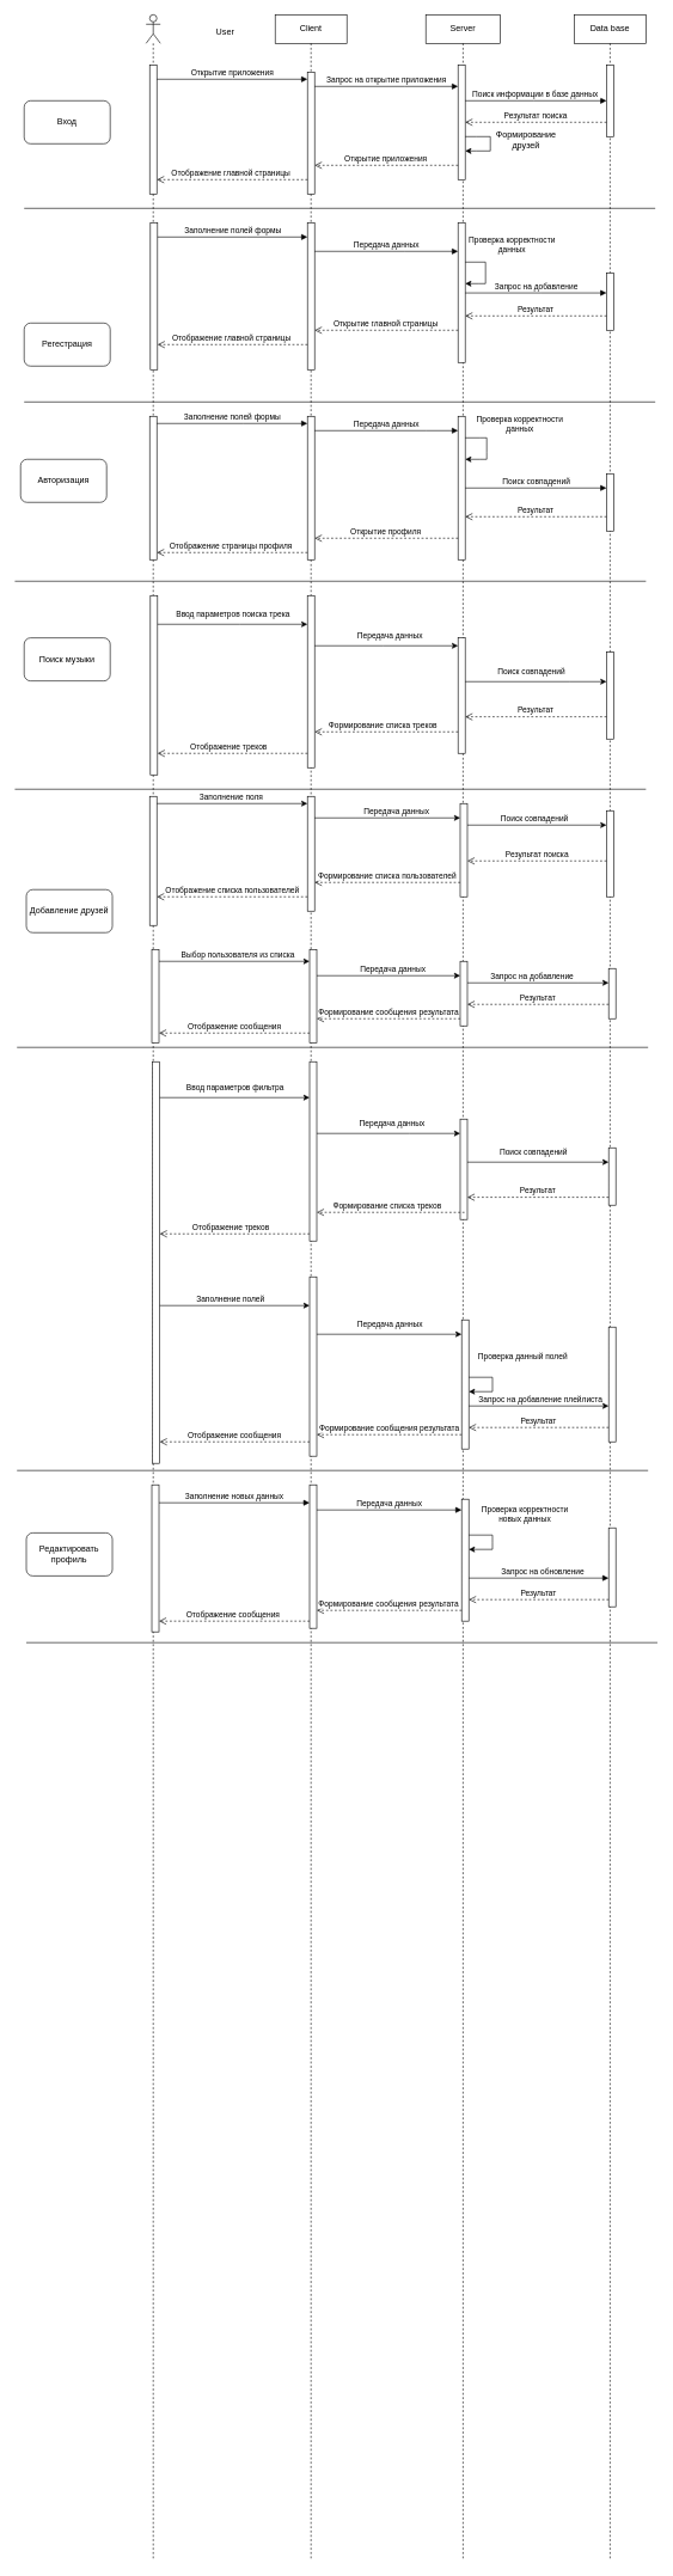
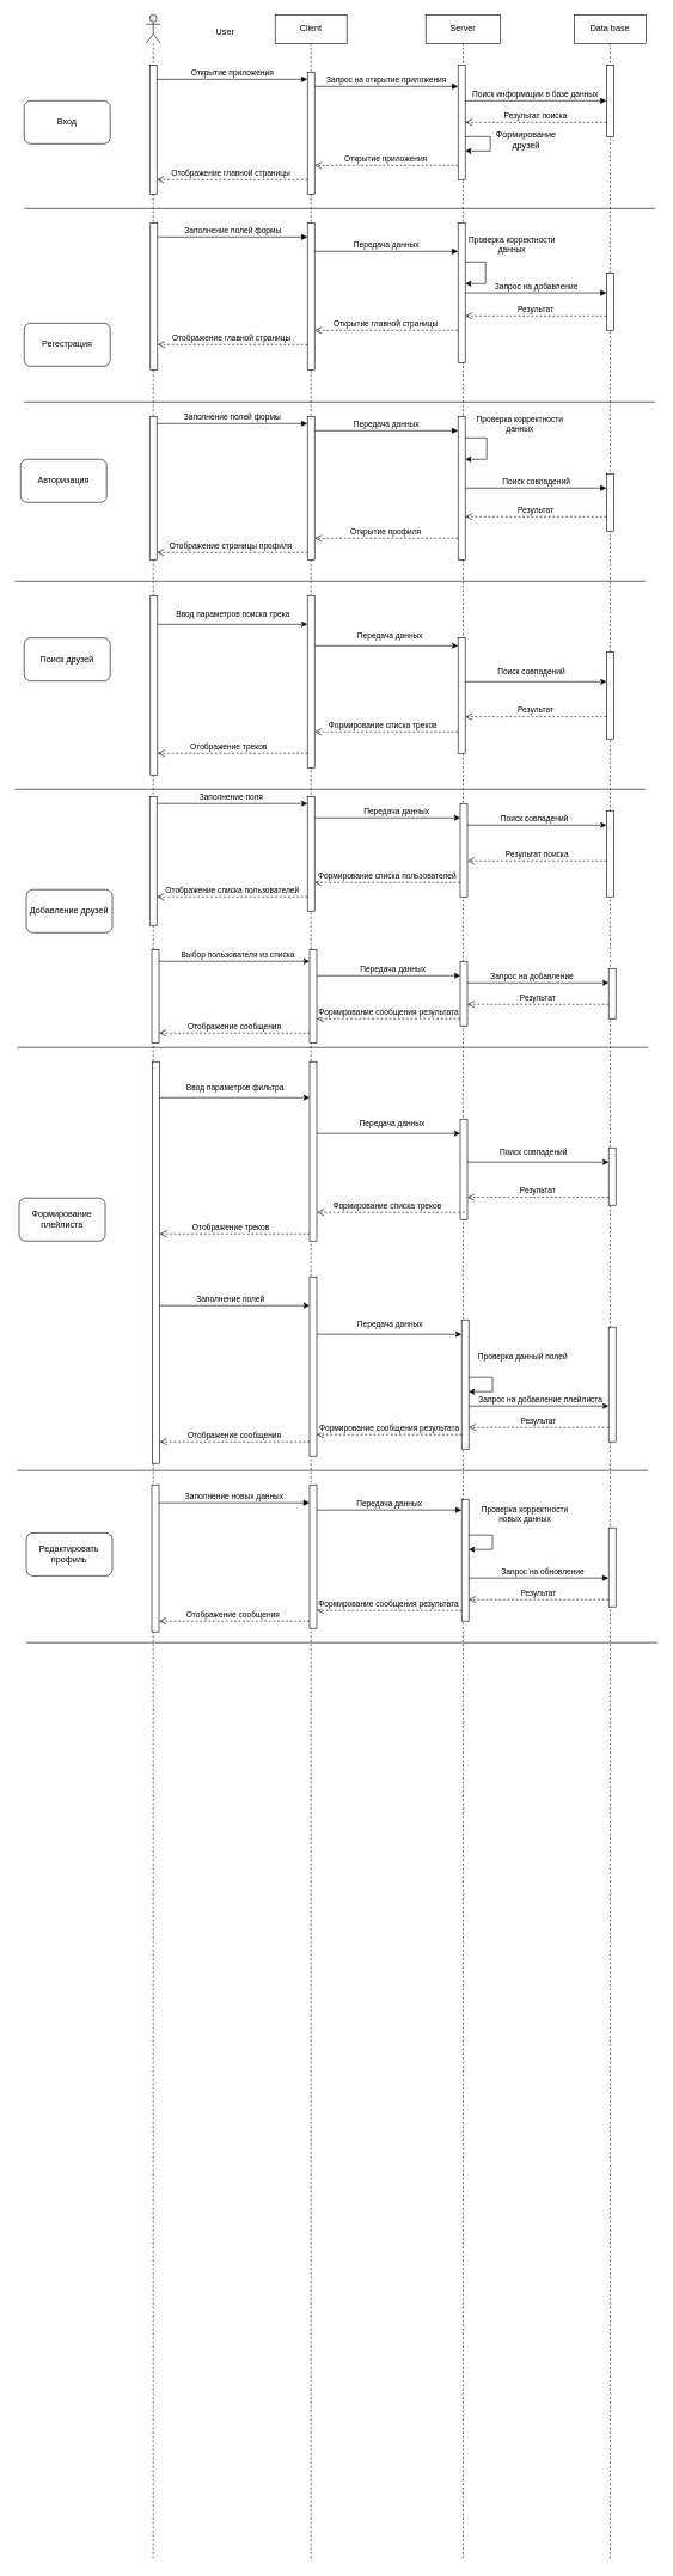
- <mxCell id="77" value="Поиск музыки" style="rounded=1;whiteSpace=wrap;html=1;" vertex="1" parent="1"><mxGeometry x="33" y="889" width="120" height="60" as="geometry" /></mxCell>
+ <mxCell id="77" value="Поиск друзей" style="rounded=1;whiteSpace=wrap;html=1;" vertex="1" parent="1"><mxGeometry x="33" y="889" width="120" height="60" as="geometry" /></mxCell>
+ <mxCell id="78" value="Формирование плейлиста" style="rounded=1;whiteSpace=wrap;html=1;" vertex="1" parent="1"><mxGeometry x="26" y="1670" width="120" height="60" as="geometry" /></mxCell>
